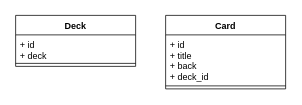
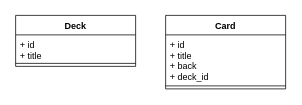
- <mxCell id="3" value="+ id&#10;+ deck" style="text;strokeColor=none;fillColor=none;align=left;verticalAlign=top;spacingLeft=4;spacingRight=4;overflow=hidden;rotatable=0;points=[[0,0.5],[1,0.5]];portConstraint=eastwest;" vertex="1" parent="2"><mxGeometry y="26" width="160" height="34" as="geometry" /></mxCell>
+ <mxCell id="3" value="+ id&#10;+ title" style="text;strokeColor=none;fillColor=none;align=left;verticalAlign=top;spacingLeft=4;spacingRight=4;overflow=hidden;rotatable=0;points=[[0,0.5],[1,0.5]];portConstraint=eastwest;" vertex="1" parent="2"><mxGeometry y="26" width="160" height="34" as="geometry" /></mxCell>
